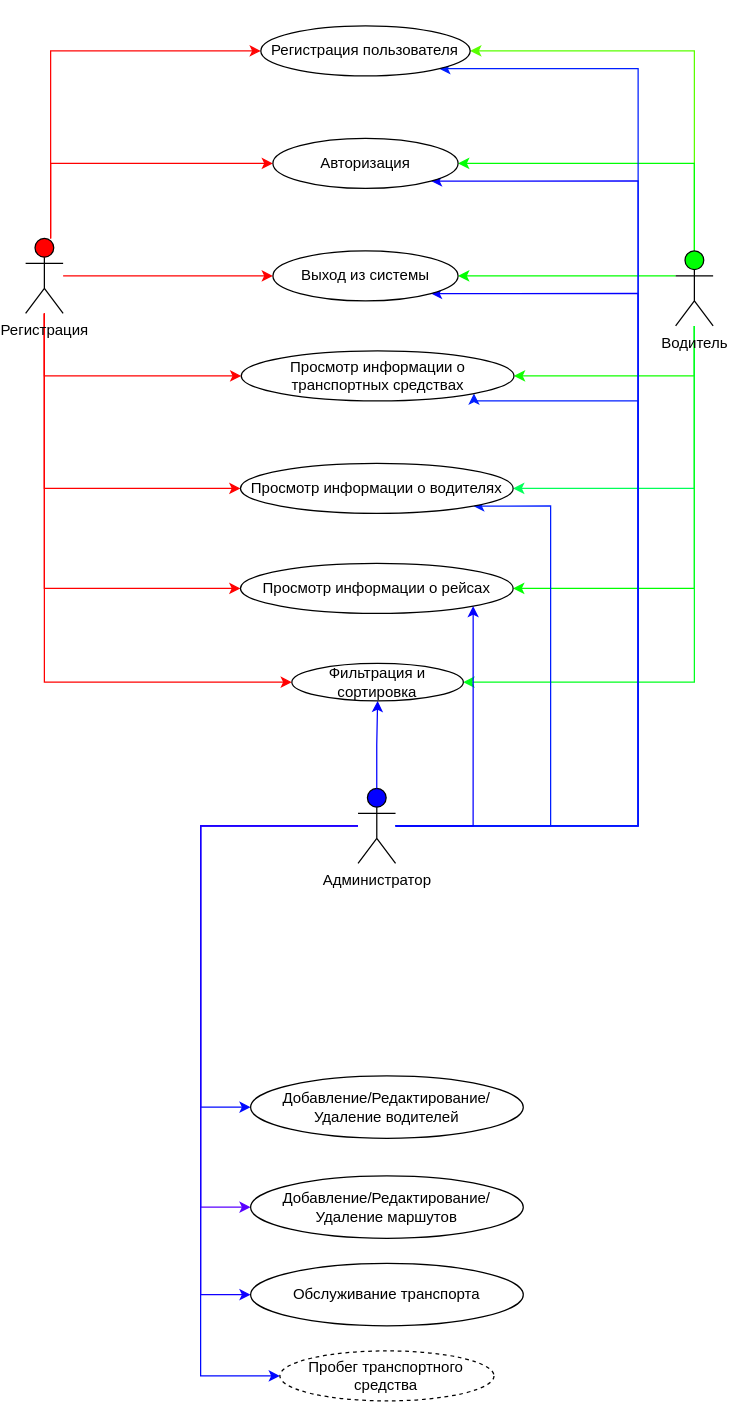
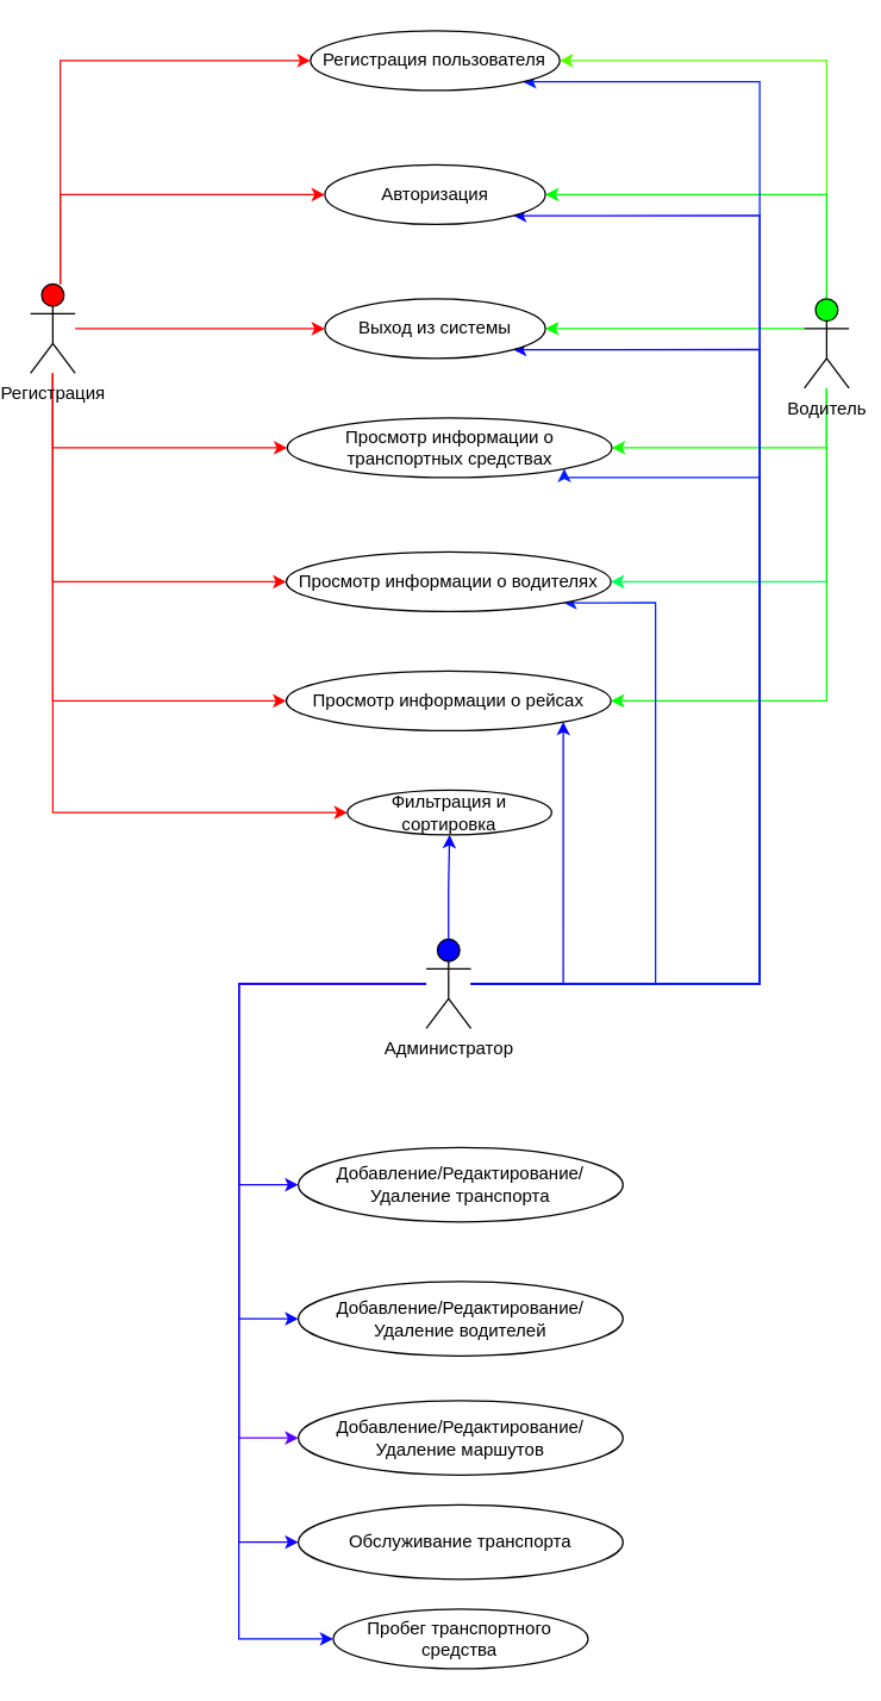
- <mxCell id="8" style="edgeStyle=orthogonalEdgeStyle;rounded=0;orthogonalLoop=1;jettySize=auto;html=1;entryX=1;entryY=0.5;entryDx=0;entryDy=0;strokeColor=light-dark(#00ff1e, #ededed);" parent="1" source="9" target="42" edge="1"><mxGeometry relative="1" as="geometry"><Array as="points"><mxPoint x="555" y="545" /></Array></mxGeometry></mxCell>
+ <mxCell id="17" style="edgeStyle=orthogonalEdgeStyle;rounded=0;orthogonalLoop=1;jettySize=auto;html=1;entryX=0;entryY=0.5;entryDx=0;entryDy=0;strokeColor=light-dark(#1100ff, #ededed);" parent="1" source="21" target="38" edge="1"><mxGeometry relative="1" as="geometry"><Array as="points"><mxPoint x="160" y="660" /><mxPoint x="160" y="795" /></Array></mxGeometry></mxCell>
+ <mxCell id="38" value="Добавление/Редактирование/Удаление транспорта" style="ellipse;whiteSpace=wrap;html=1;" parent="1" vertex="1"><mxGeometry x="200" y="770" width="218.13" height="50" as="geometry" /></mxCell>
- <mxCell id="40" value="Пробег транспортного средства" style="ellipse;whiteSpace=wrap;html=1;dashed=1;" parent="1" vertex="1"><mxGeometry x="223.44" y="1080" width="171.25" height="40" as="geometry" /></mxCell>
+ <mxCell id="40" value="Пробег транспортного средства" style="ellipse;whiteSpace=wrap;html=1;" parent="1" vertex="1"><mxGeometry x="223.44" y="1080" width="171.25" height="40" as="geometry" /></mxCell>
